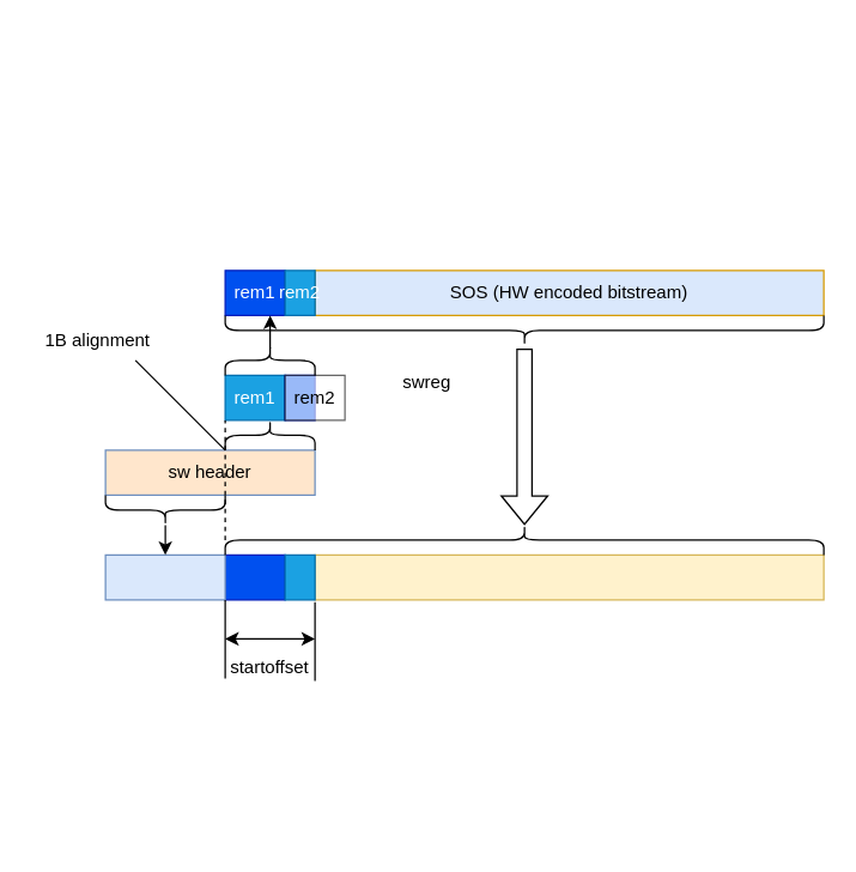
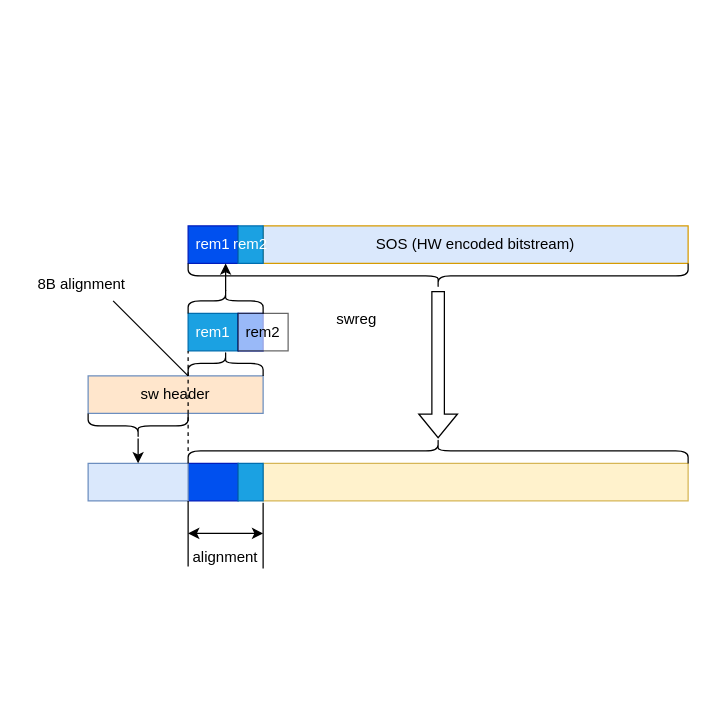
- <mxCell id="28" value="1B alignment" style="text;html=1;align=center;verticalAlign=middle;whiteSpace=wrap;rounded=0;" vertex="1" parent="1"><mxGeometry x="20" y="212" width="90" height="30" as="geometry" /></mxCell>
+ <mxCell id="28" value="8B alignment" style="text;html=1;align=center;verticalAlign=middle;whiteSpace=wrap;rounded=0;" vertex="1" parent="1"><mxGeometry x="20" y="212" width="90" height="30" as="geometry" /></mxCell>
- <mxCell id="21" value="startoffset" style="text;html=1;align=center;verticalAlign=middle;whiteSpace=wrap;rounded=0;" vertex="1" parent="1"><mxGeometry x="150" y="430" width="60" height="30" as="geometry" /></mxCell>
+ <mxCell id="21" value="alignment" style="text;html=1;align=center;verticalAlign=middle;whiteSpace=wrap;rounded=0;" vertex="1" parent="1"><mxGeometry x="150" y="430" width="60" height="30" as="geometry" /></mxCell>
